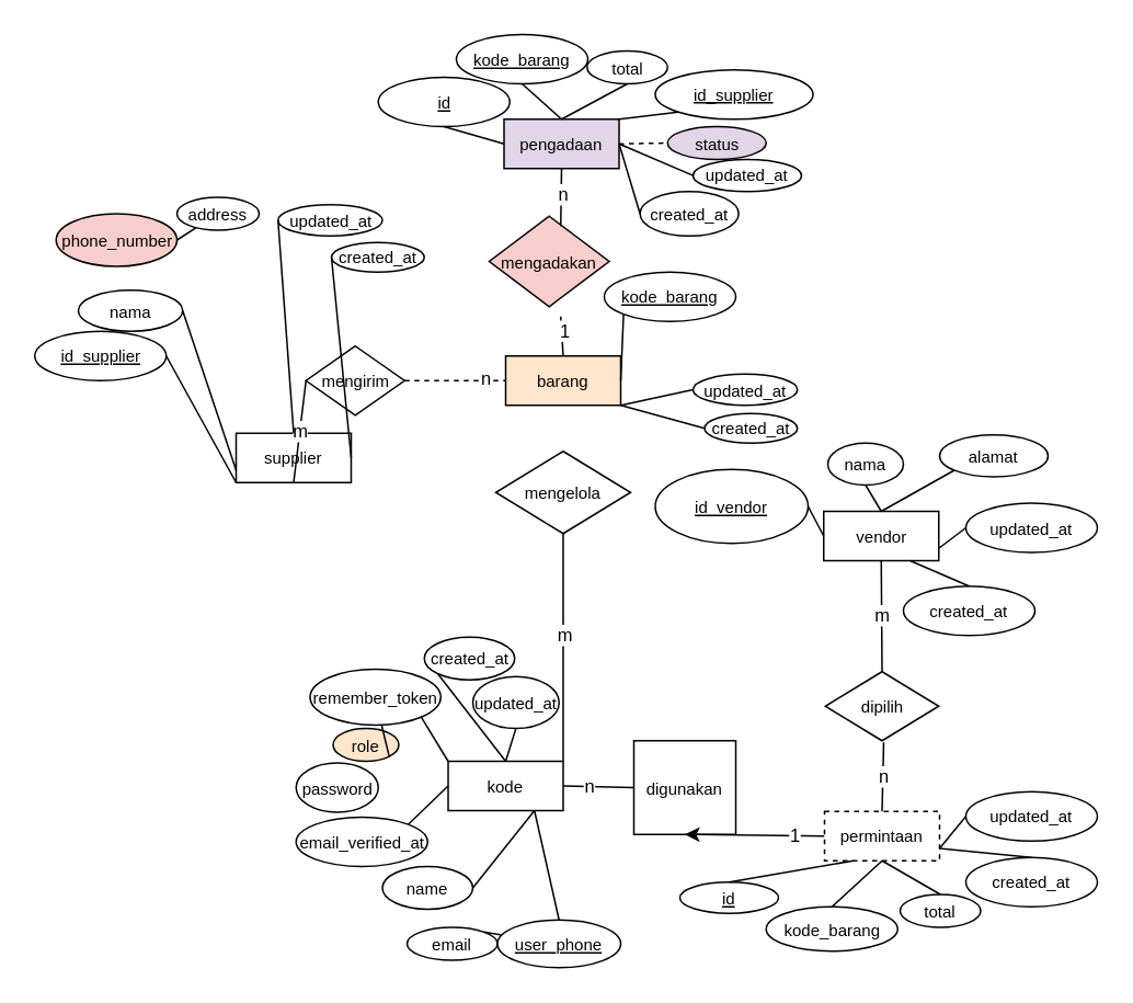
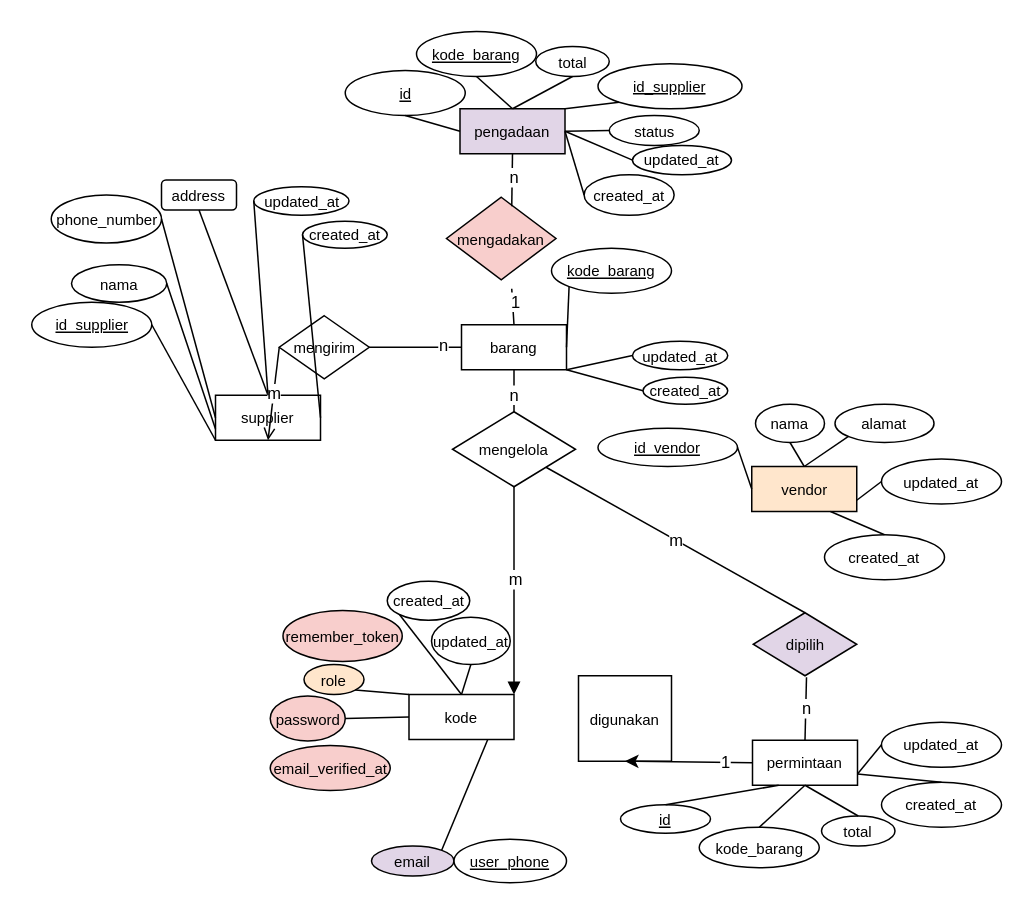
- <mxCell id="37" value="" style="endArrow=none;html=1;rounded=0;entryX=0;entryY=0.5;entryDx=0;entryDy=0;exitX=1;exitY=0.5;exitDx=0;exitDy=0;dashed=1;" edge="1" parent="1" source="33" target="34"><mxGeometry width="50" height="50" relative="1" as="geometry"><mxPoint x="387" y="90" as="sourcePoint" /><mxPoint x="408" y="80" as="targetPoint" /></mxGeometry></mxCell>
+ <mxCell id="37" value="" style="endArrow=none;html=1;rounded=0;entryX=0;entryY=0.5;entryDx=0;entryDy=0;exitX=1;exitY=0.5;exitDx=0;exitDy=0;" edge="1" parent="1" source="33" target="34"><mxGeometry width="50" height="50" relative="1" as="geometry"><mxPoint x="387" y="90" as="sourcePoint" /><mxPoint x="408" y="80" as="targetPoint" /></mxGeometry></mxCell>
- <mxCell id="34" value="status" style="ellipse;whiteSpace=wrap;html=1;fontSize=10;fillColor=#e1d5e7;" vertex="1" parent="1"><mxGeometry x="405.5" y="76.5" width="60" height="20" as="geometry" /></mxCell>
+ <mxCell id="34" value="status" style="ellipse;whiteSpace=wrap;html=1;fontSize=10;" vertex="1" parent="1"><mxGeometry x="405.5" y="76.5" width="60" height="20" as="geometry" /></mxCell>
- <mxCell id="7" value="address" style="ellipse;whiteSpace=wrap;html=1;fontSize=10;" vertex="1" parent="1"><mxGeometry x="107" y="119.5" width="50" height="20" as="geometry" /></mxCell>
+ <mxCell id="7" value="address" style="whiteSpace=wrap;html=1;fontSize=10;rounded=1;" vertex="1" parent="1"><mxGeometry x="107" y="119.5" width="50" height="20" as="geometry" /></mxCell>
- <mxCell id="10" value="" style="endArrow=none;html=1;rounded=0;exitX=1;exitY=0.5;exitDx=0;exitDy=0;" edge="1" parent="1" source="2" target="7"><mxGeometry width="50" height="50" relative="1" as="geometry"><mxPoint x="108" y="194" as="sourcePoint" /><mxPoint x="128" y="186" as="targetPoint" /></mxGeometry></mxCell>
+ <mxCell id="10" value="" style="endArrow=none;html=1;rounded=0;exitX=1;exitY=0.5;exitDx=0;exitDy=0;entryX=0;entryY=0.5;entryDx=0;entryDy=0;" edge="1" parent="1" source="2" target="4"><mxGeometry width="50" height="50" relative="1" as="geometry"><mxPoint x="108" y="194" as="sourcePoint" /><mxPoint x="128" y="186" as="targetPoint" /></mxGeometry></mxCell>
- <mxCell id="2" value="phone_number" style="ellipse;whiteSpace=wrap;html=1;fontSize=10;fillColor=#f8cecc;" vertex="1" parent="1"><mxGeometry x="33.5" y="129.5" width="73.5" height="32" as="geometry" /></mxCell>
+ <mxCell id="2" value="phone_number" style="ellipse;whiteSpace=wrap;html=1;fontSize=10;" vertex="1" parent="1"><mxGeometry x="33.5" y="129.5" width="73.5" height="32" as="geometry" /></mxCell>
+ <mxCell id="11" value="" style="endArrow=none;html=1;rounded=0;entryX=0.5;entryY=0;entryDx=0;entryDy=0;exitX=0.5;exitY=1;exitDx=0;exitDy=0;" edge="1" parent="1" source="7" target="4"><mxGeometry width="50" height="50" relative="1" as="geometry"><mxPoint x="163" y="79" as="sourcePoint" /><mxPoint x="163" y="147" as="targetPoint" /></mxGeometry></mxCell>
- <mxCell id="21" value="" style="endArrow=none;html=1;rounded=0;exitX=1;exitY=0.5;exitDx=0;exitDy=0;entryX=0;entryY=0.5;entryDx=0;entryDy=0;dashed=1;" edge="1" parent="1" source="19" target="12"><mxGeometry width="50" height="50" relative="1" as="geometry"><mxPoint x="248" y="214" as="sourcePoint" /><mxPoint x="298" y="164" as="targetPoint" /></mxGeometry></mxCell>
+ <mxCell id="21" value="" style="endArrow=none;html=1;rounded=0;exitX=1;exitY=0.5;exitDx=0;exitDy=0;entryX=0;entryY=0.5;entryDx=0;entryDy=0;" edge="1" parent="1" source="19" target="12"><mxGeometry width="50" height="50" relative="1" as="geometry"><mxPoint x="248" y="214" as="sourcePoint" /><mxPoint x="298" y="164" as="targetPoint" /></mxGeometry></mxCell>
- <mxCell id="12" value="barang" style="rounded=0;whiteSpace=wrap;html=1;fontSize=10;fillColor=#ffe6cc;" vertex="1" parent="1"><mxGeometry x="307" y="216" width="70" height="30" as="geometry" /></mxCell>
+ <mxCell id="12" value="barang" style="rounded=0;whiteSpace=wrap;html=1;fontSize=10;" vertex="1" parent="1"><mxGeometry x="307" y="216" width="70" height="30" as="geometry" /></mxCell>
+ <mxCell id="27" value="" style="endArrow=none;html=1;rounded=0;entryX=0.5;entryY=1;entryDx=0;entryDy=0;exitX=0.5;exitY=0;exitDx=0;exitDy=0;" edge="1" parent="1" source="26" target="12"><mxGeometry width="50" height="50" relative="1" as="geometry"><mxPoint x="352" y="331" as="sourcePoint" /><mxPoint x="352" y="313" as="targetPoint" /></mxGeometry></mxCell>
+ <mxCell id="28" value="n" style="edgeLabel;html=1;align=center;verticalAlign=middle;resizable=0;points=[];" vertex="1" connectable="0" parent="27"><mxGeometry x="-0.108" y="1" relative="1" as="geometry"><mxPoint as="offset" /></mxGeometry></mxCell>
- <mxCell id="67" value="alamat" style="ellipse;whiteSpace=wrap;html=1;fontSize=10;" vertex="1" parent="1"><mxGeometry x="571" y="264" width="66" height="25.5" as="geometry" /></mxCell>
+ <mxCell id="67" value="alamat" style="ellipse;whiteSpace=wrap;html=1;fontSize=10;" vertex="1" parent="1"><mxGeometry x="556" y="269" width="66" height="25.5" as="geometry" /></mxCell>
- <mxCell id="20" value="m" style="endArrow=none;html=1;rounded=0;entryX=0.5;entryY=1;entryDx=0;entryDy=0;exitX=0;exitY=0.5;exitDx=0;exitDy=0;" edge="1" parent="1" source="19" target="4"><mxGeometry width="50" height="50" relative="1" as="geometry"><mxPoint x="248" y="223" as="sourcePoint" /><mxPoint x="298" y="173" as="targetPoint" /></mxGeometry></mxCell>
+ <mxCell id="20" value="m" style="endArrow=open;html=1;rounded=0;entryX=0.5;entryY=1;entryDx=0;entryDy=0;exitX=0;exitY=0.5;exitDx=0;exitDy=0;" edge="1" parent="1" source="19" target="4"><mxGeometry width="50" height="50" relative="1" as="geometry"><mxPoint x="248" y="223" as="sourcePoint" /><mxPoint x="298" y="173" as="targetPoint" /></mxGeometry></mxCell>
- <mxCell id="74" value="&lt;u&gt;id_vendor&lt;/u&gt;" style="ellipse;whiteSpace=wrap;html=1;fontSize=10;" vertex="1" parent="1"><mxGeometry x="398" y="285" width="93" height="45" as="geometry" /></mxCell>
+ <mxCell id="74" value="&lt;u&gt;id_vendor&lt;/u&gt;" style="ellipse;whiteSpace=wrap;html=1;fontSize=10;" vertex="1" parent="1"><mxGeometry x="398" y="285" width="93" height="25.5" as="geometry" /></mxCell>
- <mxCell id="66" value="vendor" style="rounded=0;whiteSpace=wrap;html=1;fontSize=10;" vertex="1" parent="1"><mxGeometry x="500.5" y="310.5" width="70" height="30" as="geometry" /></mxCell>
+ <mxCell id="66" value="vendor" style="rounded=0;whiteSpace=wrap;html=1;fontSize=10;fillColor=#ffe6cc;" vertex="1" parent="1"><mxGeometry x="500.5" y="310.5" width="70" height="30" as="geometry" /></mxCell>
- <mxCell id="79" value="m" style="endArrow=none;html=1;rounded=0;entryX=0.5;entryY=1;entryDx=0;entryDy=0;exitX=0.5;exitY=0;exitDx=0;exitDy=0;" edge="1" parent="1" source="77" target="66"><mxGeometry width="50" height="50" relative="1" as="geometry"><mxPoint x="251" y="230" as="sourcePoint" /><mxPoint x="173" y="203" as="targetPoint" /></mxGeometry></mxCell>
+ <mxCell id="79" value="m" style="endArrow=none;html=1;rounded=0;exitX=0.5;exitY=0;exitDx=0;exitDy=0;" edge="1" parent="1" source="77" target="26"><mxGeometry width="50" height="50" relative="1" as="geometry"><mxPoint x="251" y="230" as="sourcePoint" /><mxPoint x="173" y="203" as="targetPoint" /></mxGeometry></mxCell>
- <mxCell id="88" value="remember_token" style="ellipse;whiteSpace=wrap;html=1;fontSize=10;" vertex="1" parent="1"><mxGeometry x="188" y="406.5" width="79.5" height="34" as="geometry" /></mxCell>
+ <mxCell id="88" value="remember_token" style="ellipse;whiteSpace=wrap;html=1;fontSize=10;fillColor=#f8cecc;" vertex="1" parent="1"><mxGeometry x="188" y="406.5" width="79.5" height="34" as="geometry" /></mxCell>
- <mxCell id="77" value="dipilih" style="rhombus;whiteSpace=wrap;html=1;fontSize=10;" vertex="1" parent="1"><mxGeometry x="501.5" y="408" width="69" height="42" as="geometry" /></mxCell>
+ <mxCell id="77" value="dipilih" style="rhombus;whiteSpace=wrap;html=1;fontSize=10;fillColor=#e1d5e7;" vertex="1" parent="1"><mxGeometry x="501.5" y="408" width="69" height="42" as="geometry" /></mxCell>
- <mxCell id="89" value="" style="endArrow=none;html=1;rounded=0;entryX=0;entryY=0;entryDx=0;entryDy=0;exitX=1;exitY=1;exitDx=0;exitDy=0;" edge="1" parent="1" source="88" target="3"><mxGeometry width="50" height="50" relative="1" as="geometry"><mxPoint x="276" y="419" as="sourcePoint" /><mxPoint x="317" y="473" as="targetPoint" /></mxGeometry></mxCell>
- <mxCell id="59" value="" style="endArrow=none;html=1;rounded=0;exitX=1;exitY=1;exitDx=0;exitDy=0;" edge="1" parent="1" source="58" target="88"><mxGeometry width="50" height="50" relative="1" as="geometry"><mxPoint x="217" y="477.5" as="sourcePoint" /><mxPoint x="282" y="487.5" as="targetPoint" /></mxGeometry></mxCell>
+ <mxCell id="59" value="" style="endArrow=none;html=1;rounded=0;entryX=0;entryY=0;entryDx=0;entryDy=0;exitX=1;exitY=1;exitDx=0;exitDy=0;" edge="1" parent="1" source="58" target="3"><mxGeometry width="50" height="50" relative="1" as="geometry"><mxPoint x="217" y="477.5" as="sourcePoint" /><mxPoint x="282" y="487.5" as="targetPoint" /></mxGeometry></mxCell>
- <mxCell id="64" value="" style="endArrow=none;html=1;rounded=0;entryX=1;entryY=0;entryDx=0;entryDy=0;exitX=0.5;exitY=1;exitDx=0;exitDy=0;" edge="1" parent="1" source="26" target="3"><mxGeometry width="50" height="50" relative="1" as="geometry"><mxPoint x="472" y="356" as="sourcePoint" /><mxPoint x="373" y="457" as="targetPoint" /></mxGeometry></mxCell>
+ <mxCell id="64" value="" style="endArrow=block;html=1;rounded=0;entryX=1;entryY=0;entryDx=0;entryDy=0;exitX=0.5;exitY=1;exitDx=0;exitDy=0;" edge="1" parent="1" source="26" target="3"><mxGeometry width="50" height="50" relative="1" as="geometry"><mxPoint x="472" y="356" as="sourcePoint" /><mxPoint x="373" y="457" as="targetPoint" /></mxGeometry></mxCell>
+ <mxCell id="57" value="" style="endArrow=none;html=1;rounded=0;entryX=0;entryY=0.5;entryDx=0;entryDy=0;exitX=1;exitY=0.5;exitDx=0;exitDy=0;" edge="1" parent="1" source="56" target="3"><mxGeometry width="50" height="50" relative="1" as="geometry"><mxPoint x="225" y="496.5" as="sourcePoint" /><mxPoint x="282" y="487.5" as="targetPoint" /></mxGeometry></mxCell>
- <mxCell id="29" value="" style="endArrow=none;html=1;rounded=0;entryX=1;entryY=0.5;entryDx=0;entryDy=0;exitX=0;exitY=0.5;exitDx=0;exitDy=0;" edge="1" parent="1" source="23" target="3"><mxGeometry width="50" height="50" relative="1" as="geometry"><mxPoint x="461" y="367" as="sourcePoint" /><mxPoint x="342" y="468.5" as="targetPoint" /></mxGeometry></mxCell>
- <mxCell id="30" value="n" style="edgeLabel;html=1;align=center;verticalAlign=middle;resizable=0;points=[];" vertex="1" connectable="0" parent="29"><mxGeometry x="0.745" y="-2" relative="1" as="geometry"><mxPoint x="10" y="2" as="offset" /></mxGeometry></mxCell>
- <mxCell id="56" value="password" style="ellipse;whiteSpace=wrap;html=1;fontSize=10;" vertex="1" parent="1"><mxGeometry x="179.5" y="463.5" width="50" height="30" as="geometry" /></mxCell>
+ <mxCell id="56" value="password" style="ellipse;whiteSpace=wrap;html=1;fontSize=10;fillColor=#f8cecc;" vertex="1" parent="1"><mxGeometry x="179.5" y="463.5" width="50" height="30" as="geometry" /></mxCell>
- <mxCell id="55" value="" style="endArrow=none;html=1;rounded=0;entryX=0;entryY=0.5;entryDx=0;entryDy=0;exitX=1;exitY=0;exitDx=0;exitDy=0;" edge="1" parent="1" source="54" target="3"><mxGeometry width="50" height="50" relative="1" as="geometry"><mxPoint x="197" y="532.5" as="sourcePoint" /><mxPoint x="282" y="495.5" as="targetPoint" /></mxGeometry></mxCell>
- <mxCell id="45" value="permintaan" style="rounded=0;whiteSpace=wrap;html=1;fontSize=10;dashed=1;" vertex="1" parent="1"><mxGeometry x="501" y="493" width="70" height="30" as="geometry" /></mxCell>
+ <mxCell id="45" value="permintaan" style="rounded=0;whiteSpace=wrap;html=1;fontSize=10;" vertex="1" parent="1"><mxGeometry x="501" y="493" width="70" height="30" as="geometry" /></mxCell>
- <mxCell id="54" value="email_verified_at" style="ellipse;whiteSpace=wrap;html=1;fontSize=10;" vertex="1" parent="1"><mxGeometry x="179.5" y="496.5" width="80" height="30" as="geometry" /></mxCell>
+ <mxCell id="54" value="email_verified_at" style="ellipse;whiteSpace=wrap;html=1;fontSize=10;fillColor=#f8cecc;" vertex="1" parent="1"><mxGeometry x="179.5" y="496.5" width="80" height="30" as="geometry" /></mxCell>
- <mxCell id="17" value="" style="endArrow=none;html=1;rounded=0;exitX=1;exitY=0.5;exitDx=0;exitDy=0;entryX=0.75;entryY=1;entryDx=0;entryDy=0;" edge="1" parent="1" source="15" target="3"><mxGeometry width="50" height="50" relative="1" as="geometry"><mxPoint x="247" y="538.5" as="sourcePoint" /><mxPoint x="257" y="486.5" as="targetPoint" /></mxGeometry></mxCell>
- <mxCell id="16" value="" style="endArrow=none;html=1;rounded=0;exitX=0.5;exitY=0;exitDx=0;exitDy=0;entryX=0.75;entryY=1;entryDx=0;entryDy=0;" edge="1" parent="1" source="14" target="3"><mxGeometry width="50" height="50" relative="1" as="geometry"><mxPoint x="367" y="483.5" as="sourcePoint" /><mxPoint x="257" y="493.5" as="targetPoint" /></mxGeometry></mxCell>
- <mxCell id="15" value="name" style="ellipse;whiteSpace=wrap;html=1;fontSize=10;" vertex="1" parent="1"><mxGeometry x="232" y="526.5" width="55" height="26" as="geometry" /></mxCell>
- <mxCell id="18" value="" style="endArrow=none;html=1;rounded=0;exitX=1;exitY=0;exitDx=0;exitDy=0;" edge="1" parent="1" source="13" target="14"><mxGeometry width="50" height="50" relative="1" as="geometry"><mxPoint x="272" y="562.5" as="sourcePoint" /><mxPoint x="257" y="478.5" as="targetPoint" /></mxGeometry></mxCell>
+ <mxCell id="18" value="" style="endArrow=none;html=1;rounded=0;entryX=0.75;entryY=1;entryDx=0;entryDy=0;exitX=1;exitY=0;exitDx=0;exitDy=0;" edge="1" parent="1" source="13" target="3"><mxGeometry width="50" height="50" relative="1" as="geometry"><mxPoint x="272" y="562.5" as="sourcePoint" /><mxPoint x="257" y="478.5" as="targetPoint" /></mxGeometry></mxCell>
- <mxCell id="13" value="email" style="ellipse;whiteSpace=wrap;html=1;fontSize=10;" vertex="1" parent="1"><mxGeometry x="247" y="563.5" width="55" height="20" as="geometry" /></mxCell>
+ <mxCell id="13" value="email" style="ellipse;whiteSpace=wrap;html=1;fontSize=10;fillColor=#e1d5e7;" vertex="1" parent="1"><mxGeometry x="247" y="563.5" width="55" height="20" as="geometry" /></mxCell>
